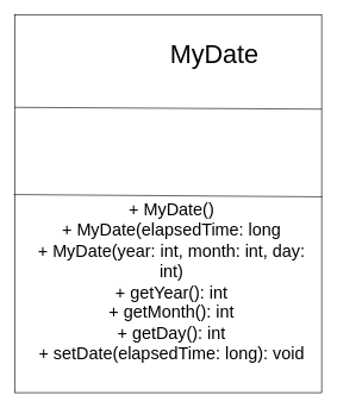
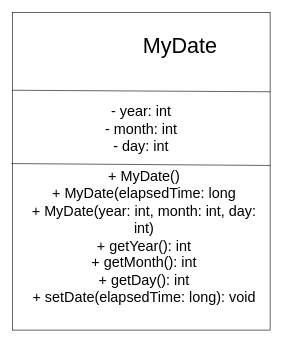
+ <mxCell id="5" value="&lt;font style=&quot;font-size: 24px;&quot;&gt;- year: int&lt;/font&gt;&lt;div&gt;&lt;font style=&quot;font-size: 24px;&quot;&gt;- month: int&lt;/font&gt;&lt;/div&gt;&lt;div&gt;&lt;font style=&quot;font-size: 24px;&quot;&gt;- day: int&lt;/font&gt;&lt;/div&gt;" style="text;strokeColor=none;align=center;fillColor=none;html=1;verticalAlign=middle;whiteSpace=wrap;rounded=0;" vertex="1" parent="1"><mxGeometry x="140" y="170" width="190" height="90" as="geometry" /></mxCell>
